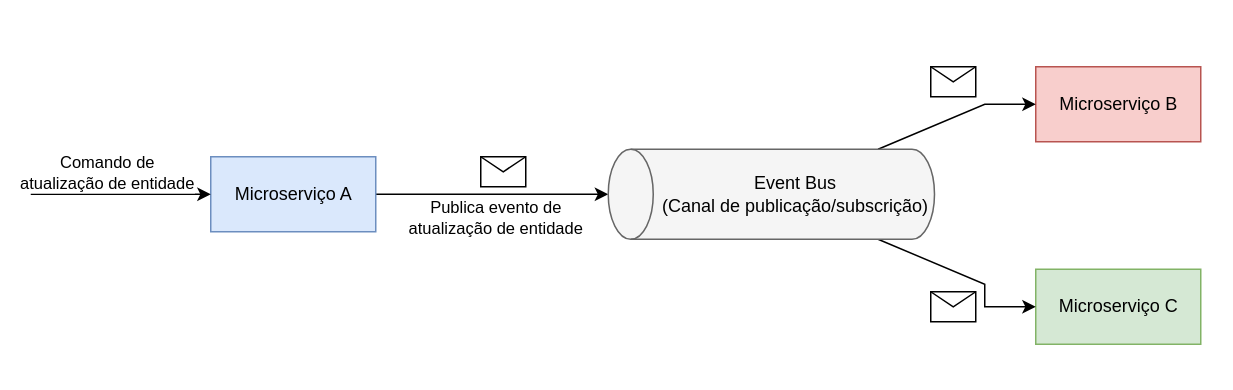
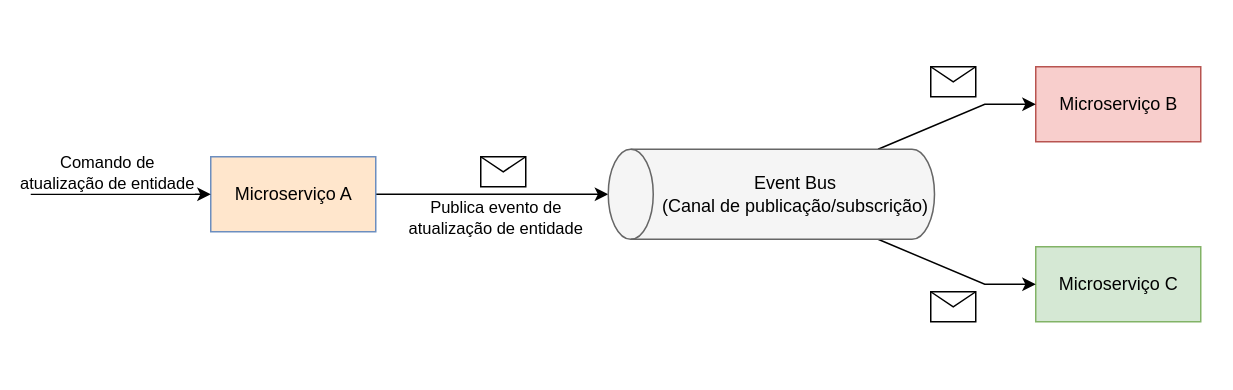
- <mxCell id="4" value="Microserviço A" style="html=1;fillColor=#dae8fc;strokeColor=#6c8ebf;" vertex="1" parent="1"><mxGeometry x="140" y="104" width="110" height="50" as="geometry" /></mxCell>
+ <mxCell id="4" value="Microserviço A" style="html=1;fillColor=#ffe6cc;strokeColor=#6c8ebf;" vertex="1" parent="1"><mxGeometry x="140" y="104" width="110" height="50" as="geometry" /></mxCell>
- <mxCell id="6" value="Microserviço C" style="html=1;fillColor=#d5e8d4;strokeColor=#82b366;" vertex="1" parent="1"><mxGeometry x="690" y="179" width="110" height="50" as="geometry" /></mxCell>
+ <mxCell id="6" value="Microserviço C" style="html=1;fillColor=#d5e8d4;strokeColor=#82b366;" vertex="1" parent="1"><mxGeometry x="690" y="164" width="110" height="50" as="geometry" /></mxCell>
